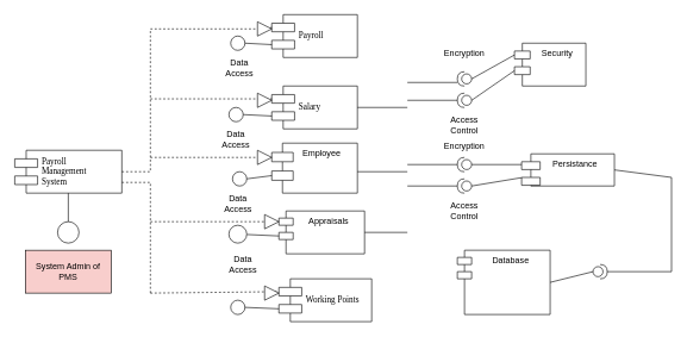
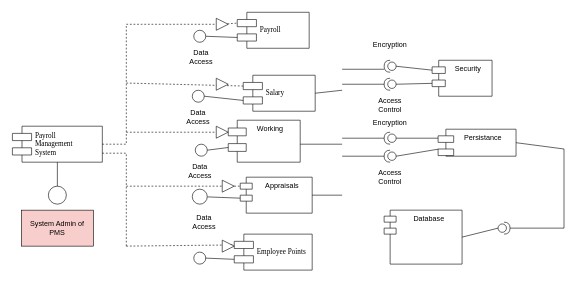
- <mxCell id="2" value="Payroll" style="shape=component;align=left;spacingLeft=36;rounded=0;shadow=0;comic=0;labelBackgroundColor=none;strokeWidth=1;fontFamily=Verdana;fontSize=12;html=1;" parent="1" vertex="1"><mxGeometry x="380" y="20" width="120" height="60" as="geometry" /></mxCell>
+ <mxCell id="2" value="Payroll" style="shape=component;align=left;spacingLeft=36;rounded=0;shadow=0;comic=0;labelBackgroundColor=none;strokeWidth=1;fontFamily=Verdana;fontSize=12;html=1;" parent="1" vertex="1"><mxGeometry x="395" y="20" width="120" height="60" as="geometry" /></mxCell>
- <mxCell id="8" value="Security" style="shape=module;align=left;spacingLeft=20;align=center;verticalAlign=top;jettyWidth=22;jettyHeight=11;" parent="1" vertex="1"><mxGeometry x="720" y="60" width="100" height="60" as="geometry" /></mxCell>
+ <mxCell id="8" value="Security" style="shape=module;align=left;spacingLeft=20;align=center;verticalAlign=top;jettyWidth=22;jettyHeight=11;" parent="1" vertex="1"><mxGeometry x="720" y="100" width="100" height="60" as="geometry" /></mxCell>
- <mxCell id="4" value="Salary" style="shape=component;align=left;spacingLeft=36;rounded=0;shadow=0;comic=0;labelBackgroundColor=none;strokeWidth=1;fontFamily=Verdana;fontSize=12;html=1;" parent="1" vertex="1"><mxGeometry x="380" y="120" width="120" height="60" as="geometry" /></mxCell>
+ <mxCell id="4" value="Salary" style="shape=component;align=left;spacingLeft=36;rounded=0;shadow=0;comic=0;labelBackgroundColor=none;strokeWidth=1;fontFamily=Verdana;fontSize=12;html=1;" parent="1" vertex="1"><mxGeometry x="405" y="125" width="120" height="60" as="geometry" /></mxCell>
- <mxCell id="10" value="Employee" style="shape=module;align=left;spacingLeft=20;align=center;verticalAlign=top;jettyWidth=30;jettyHeight=13;" parent="1" vertex="1"><mxGeometry x="380" y="200" width="120" height="70" as="geometry" /></mxCell>
+ <mxCell id="10" value="Working" style="shape=module;align=left;spacingLeft=20;align=center;verticalAlign=top;jettyWidth=30;jettyHeight=13;" parent="1" vertex="1"><mxGeometry x="380" y="200" width="120" height="70" as="geometry" /></mxCell>
- <mxCell id="9" value="Appraisals" style="shape=module;align=left;spacingLeft=20;align=center;verticalAlign=top;" parent="1" vertex="1"><mxGeometry x="390" y="295" width="120" height="60" as="geometry" /></mxCell>
+ <mxCell id="9" value="Appraisals" style="shape=module;align=left;spacingLeft=20;align=center;verticalAlign=top;" parent="1" vertex="1"><mxGeometry x="400" y="295" width="120" height="60" as="geometry" /></mxCell>
- <mxCell id="5" value="Working Points" style="shape=component;align=left;spacingLeft=36;rounded=0;shadow=0;comic=0;labelBackgroundColor=none;strokeWidth=1;fontFamily=Verdana;fontSize=12;html=1;" parent="1" vertex="1"><mxGeometry x="390" y="390" width="130" height="60" as="geometry" /></mxCell>
+ <mxCell id="5" value="Employee Points" style="shape=component;align=left;spacingLeft=36;rounded=0;shadow=0;comic=0;labelBackgroundColor=none;strokeWidth=1;fontFamily=Verdana;fontSize=12;html=1;" parent="1" vertex="1"><mxGeometry x="390" y="390" width="130" height="60" as="geometry" /></mxCell>
